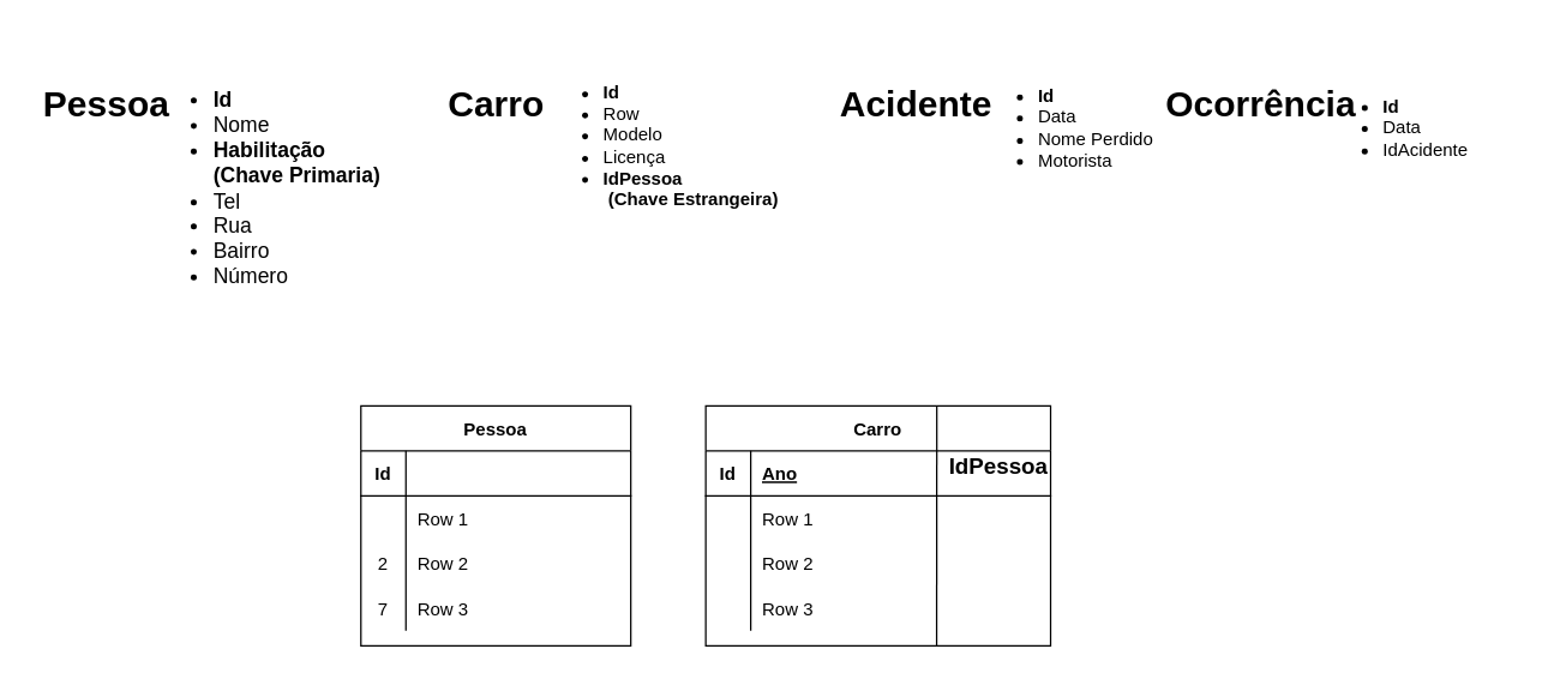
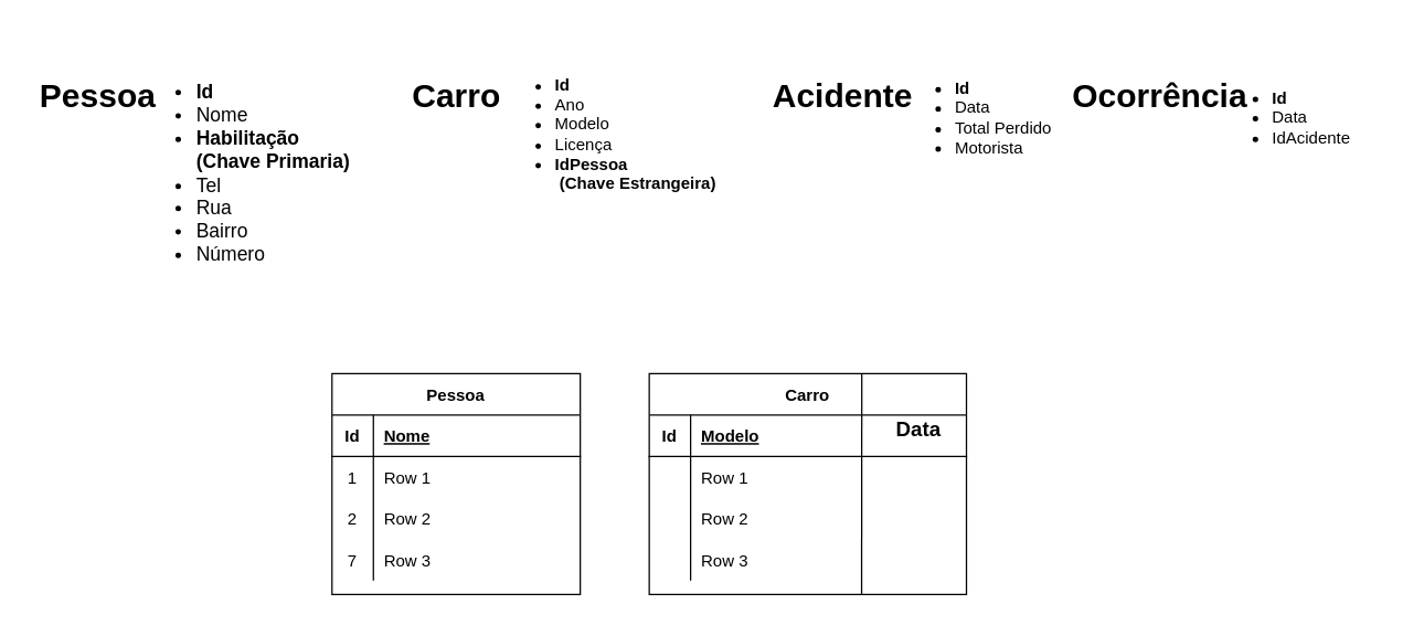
- <mxCell id="7" value="&lt;ul&gt;&lt;li&gt;&lt;b&gt;Id&lt;/b&gt;&lt;/li&gt;&lt;li&gt;Data&lt;/li&gt;&lt;li&gt;Nome Perdido&lt;/li&gt;&lt;li&gt;Motorista&lt;/li&gt;&lt;/ul&gt;" style="text;strokeColor=none;fillColor=none;html=1;whiteSpace=wrap;verticalAlign=middle;overflow=hidden;" vertex="1" parent="1"><mxGeometry x="650" y="30" width="130" height="110" as="geometry" /></mxCell>
+ <mxCell id="7" value="&lt;ul&gt;&lt;li&gt;&lt;b&gt;Id&lt;/b&gt;&lt;/li&gt;&lt;li&gt;Data&lt;/li&gt;&lt;li&gt;Total Perdido&lt;/li&gt;&lt;li&gt;Motorista&lt;/li&gt;&lt;/ul&gt;" style="text;strokeColor=none;fillColor=none;html=1;whiteSpace=wrap;verticalAlign=middle;overflow=hidden;" vertex="1" parent="1"><mxGeometry x="650" y="30" width="130" height="110" as="geometry" /></mxCell>
- <mxCell id="5" value="&lt;ul&gt;&lt;li&gt;&lt;b&gt;Id&lt;/b&gt;&lt;/li&gt;&lt;li&gt;Row&lt;/li&gt;&lt;li&gt;Modelo&lt;/li&gt;&lt;li&gt;Licença&lt;/li&gt;&lt;li&gt;&lt;b&gt;IdPessoa&amp;nbsp; &amp;nbsp; &amp;nbsp; &amp;nbsp; &amp;nbsp; &amp;nbsp;(Chave Estrangeira)&lt;/b&gt;&lt;/li&gt;&lt;/ul&gt;" style="text;strokeColor=none;fillColor=none;html=1;whiteSpace=wrap;verticalAlign=middle;overflow=hidden;" vertex="1" parent="1"><mxGeometry x="360" y="40" width="160" height="110" as="geometry" /></mxCell>
+ <mxCell id="5" value="&lt;ul&gt;&lt;li&gt;&lt;b&gt;Id&lt;/b&gt;&lt;/li&gt;&lt;li&gt;Ano&lt;/li&gt;&lt;li&gt;Modelo&lt;/li&gt;&lt;li&gt;Licença&lt;/li&gt;&lt;li&gt;&lt;b&gt;IdPessoa&amp;nbsp; &amp;nbsp; &amp;nbsp; &amp;nbsp; &amp;nbsp; &amp;nbsp;(Chave Estrangeira)&lt;/b&gt;&lt;/li&gt;&lt;/ul&gt;" style="text;strokeColor=none;fillColor=none;html=1;whiteSpace=wrap;verticalAlign=middle;overflow=hidden;" vertex="1" parent="1"><mxGeometry x="360" y="40" width="160" height="110" as="geometry" /></mxCell>
- <mxCell id="37" value="IdPessoa" style="text;strokeColor=none;fillColor=none;html=1;fontSize=15;fontStyle=1;verticalAlign=middle;align=center;" vertex="1" parent="1"><mxGeometry x="630" y="290.32" width="70" height="40" as="geometry" /></mxCell>
+ <mxCell id="37" value="Data" style="text;strokeColor=none;fillColor=none;html=1;fontSize=15;fontStyle=1;verticalAlign=middle;align=center;" vertex="1" parent="1"><mxGeometry x="630" y="290.32" width="70" height="40" as="geometry" /></mxCell>
+ <mxCell id="13" value="Nome" style="shape=partialRectangle;connectable=0;fillColor=none;top=0;left=0;bottom=0;right=0;align=left;spacingLeft=6;fontStyle=5;overflow=hidden;" vertex="1" parent="11"><mxGeometry x="30" width="150" height="30" as="geometry" /></mxCell>
- <mxCell id="26" value="Ano" style="shape=partialRectangle;connectable=0;fillColor=none;top=0;left=0;bottom=0;right=0;align=left;spacingLeft=6;fontStyle=5;overflow=hidden;" vertex="1" parent="24"><mxGeometry x="30" width="200" height="30" as="geometry" /></mxCell>
+ <mxCell id="26" value="Modelo" style="shape=partialRectangle;connectable=0;fillColor=none;top=0;left=0;bottom=0;right=0;align=left;spacingLeft=6;fontStyle=5;overflow=hidden;" vertex="1" parent="24"><mxGeometry x="30" width="200" height="30" as="geometry" /></mxCell>
+ <mxCell id="15" value="1" style="shape=partialRectangle;connectable=0;fillColor=none;top=0;left=0;bottom=0;right=0;editable=1;overflow=hidden;" vertex="1" parent="14"><mxGeometry width="30" height="30" as="geometry" /></mxCell>
